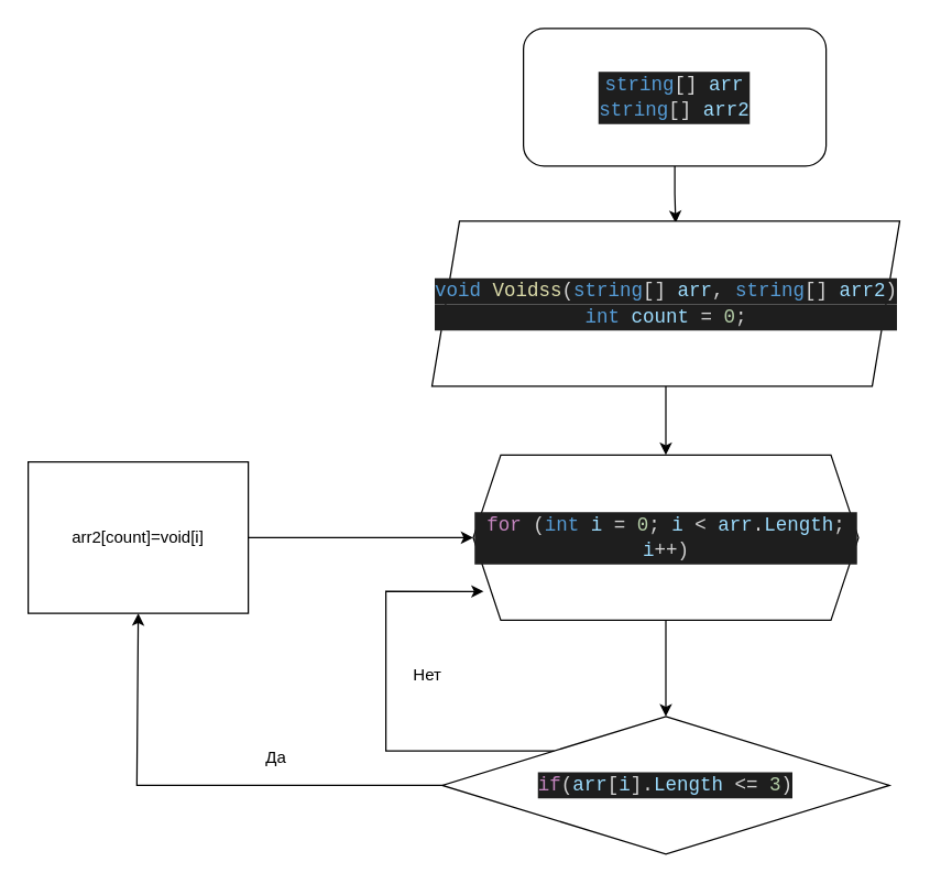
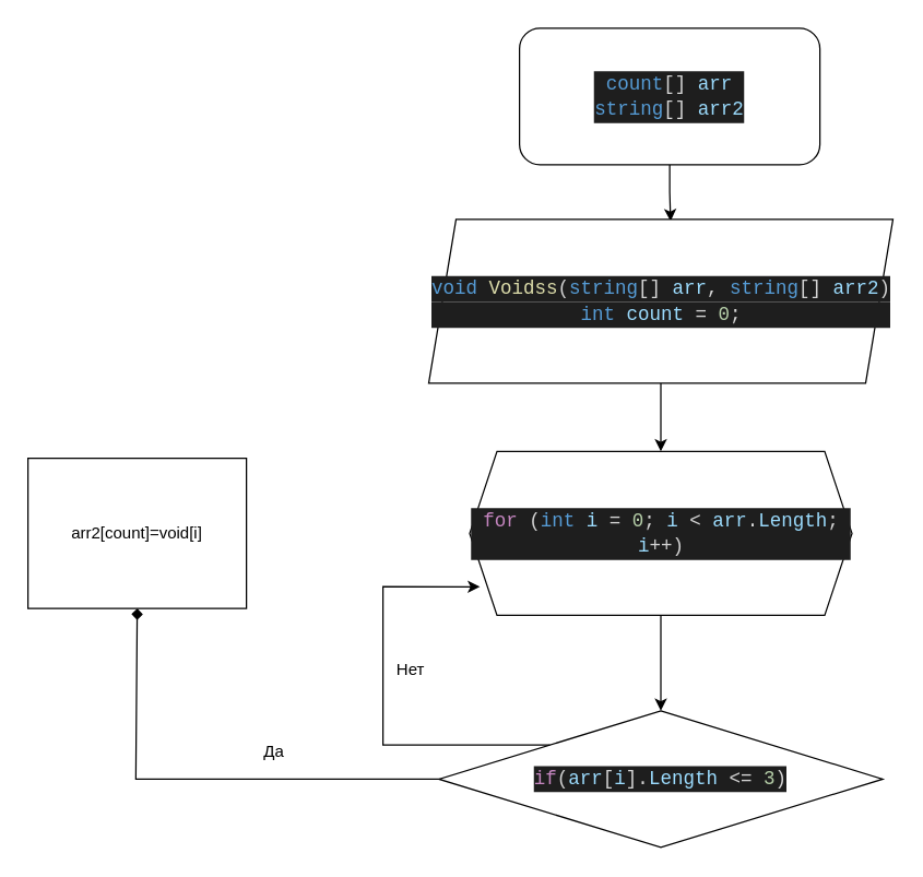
- <mxCell id="3" value="&lt;div style=&quot;color: rgb(212, 212, 212); background-color: rgb(30, 30, 30); font-family: Consolas, &amp;quot;Courier New&amp;quot;, monospace; font-size: 14px; line-height: 19px;&quot;&gt;&lt;span style=&quot;color: #569cd6;&quot;&gt;string&lt;/span&gt;[] &lt;span style=&quot;color: #9cdcfe;&quot;&gt;arr&lt;/span&gt;&lt;/div&gt;&lt;div style=&quot;color: rgb(212, 212, 212); background-color: rgb(30, 30, 30); font-family: Consolas, &amp;quot;Courier New&amp;quot;, monospace; font-size: 14px; line-height: 19px;&quot;&gt;&lt;div style=&quot;line-height: 19px;&quot;&gt;&lt;span style=&quot;color: #569cd6;&quot;&gt;string&lt;/span&gt;[] &lt;span style=&quot;color: #9cdcfe;&quot;&gt;arr2&lt;/span&gt;&lt;/div&gt;&lt;/div&gt;" style="rounded=1;whiteSpace=wrap;html=1;" vertex="1" parent="1"><mxGeometry x="380" y="20" width="220" height="100" as="geometry" /></mxCell>
+ <mxCell id="3" value="&lt;div style=&quot;color: rgb(212, 212, 212); background-color: rgb(30, 30, 30); font-family: Consolas, &amp;quot;Courier New&amp;quot;, monospace; font-size: 14px; line-height: 19px;&quot;&gt;&lt;span style=&quot;color: #569cd6;&quot;&gt;count&lt;/span&gt;[] &lt;span style=&quot;color: #9cdcfe;&quot;&gt;arr&lt;/span&gt;&lt;/div&gt;&lt;div style=&quot;color: rgb(212, 212, 212); background-color: rgb(30, 30, 30); font-family: Consolas, &amp;quot;Courier New&amp;quot;, monospace; font-size: 14px; line-height: 19px;&quot;&gt;&lt;div style=&quot;line-height: 19px;&quot;&gt;&lt;span style=&quot;color: #569cd6;&quot;&gt;string&lt;/span&gt;[] &lt;span style=&quot;color: #9cdcfe;&quot;&gt;arr2&lt;/span&gt;&lt;/div&gt;&lt;/div&gt;" style="rounded=1;whiteSpace=wrap;html=1;" vertex="1" parent="1"><mxGeometry x="380" y="20" width="220" height="100" as="geometry" /></mxCell>
- <mxCell id="12" style="edgeStyle=orthogonalEdgeStyle;rounded=0;orthogonalLoop=1;jettySize=auto;html=1;entryX=0;entryY=0.5;entryDx=0;entryDy=0;" edge="1" parent="1" source="13" target="7"><mxGeometry relative="1" as="geometry" /></mxCell>
- <mxCell id="8" style="edgeStyle=orthogonalEdgeStyle;rounded=0;orthogonalLoop=1;jettySize=auto;html=1;entryX=0.5;entryY=1;entryDx=0;entryDy=0;" edge="1" parent="1" source="9" target="13"><mxGeometry relative="1" as="geometry"><mxPoint x="160.5" y="430" as="targetPoint" /><Array as="points"><mxPoint x="99" y="570" /></Array></mxGeometry></mxCell>
+ <mxCell id="8" style="edgeStyle=orthogonalEdgeStyle;rounded=0;orthogonalLoop=1;jettySize=auto;html=1;entryX=0.5;entryY=1;entryDx=0;entryDy=0;endArrow=diamond;" edge="1" parent="1" source="9" target="13"><mxGeometry relative="1" as="geometry"><mxPoint x="160.5" y="430" as="targetPoint" /><Array as="points"><mxPoint x="99" y="570" /></Array></mxGeometry></mxCell>
- <mxCell id="11" value="Нет&lt;br&gt;" style="text;html=1;align=center;verticalAlign=middle;resizable=0;points=[];autosize=1;strokeColor=none;fillColor=none;" vertex="1" parent="1"><mxGeometry x="290" y="475" width="40" height="30" as="geometry" /></mxCell>
+ <mxCell id="11" value="Нет&lt;br&gt;" style="text;html=1;align=center;verticalAlign=middle;resizable=0;points=[];autosize=1;strokeColor=none;fillColor=none;" vertex="1" parent="1"><mxGeometry x="280" y="475" width="40" height="30" as="geometry" /></mxCell>
